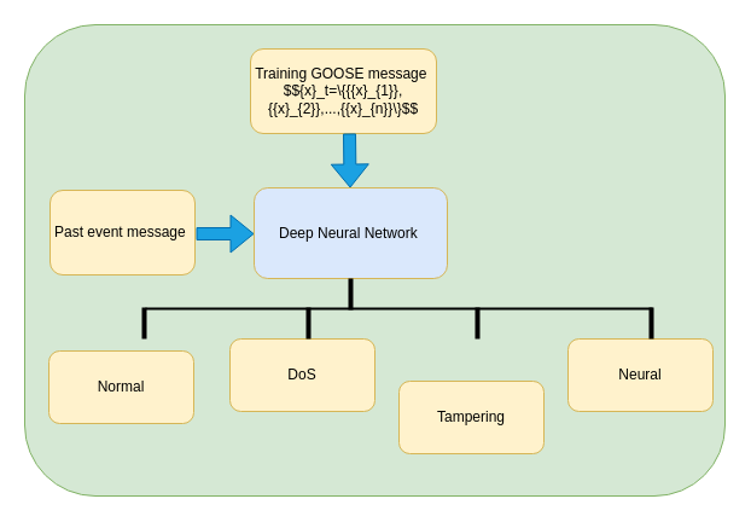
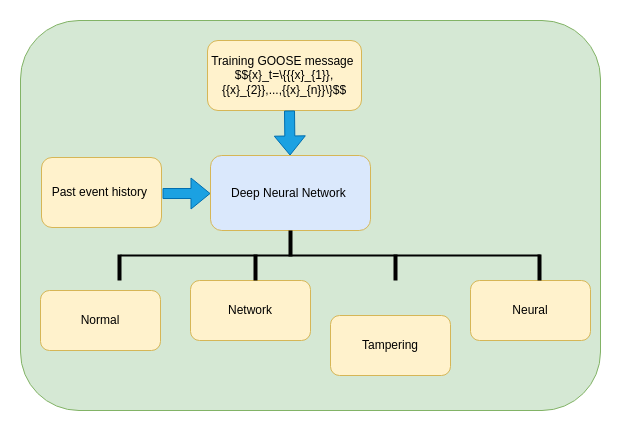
- <mxCell id="4" value="Past event message&amp;nbsp;" style="rounded=1;whiteSpace=wrap;html=1;fillColor=#fff2cc;strokeColor=#d6b656;" vertex="1" parent="1"><mxGeometry x="41" y="157" width="120" height="70" as="geometry" /></mxCell>
+ <mxCell id="4" value="Past event history&amp;nbsp;" style="rounded=1;whiteSpace=wrap;html=1;fillColor=#fff2cc;strokeColor=#d6b656;" vertex="1" parent="1"><mxGeometry x="41" y="157" width="120" height="70" as="geometry" /></mxCell>
- <mxCell id="6" value="DoS" style="rounded=1;whiteSpace=wrap;html=1;fillColor=#fff2cc;strokeColor=#d6b656;" vertex="1" parent="1"><mxGeometry x="190" y="280" width="120" height="60" as="geometry" /></mxCell>
+ <mxCell id="6" value="Network" style="rounded=1;whiteSpace=wrap;html=1;fillColor=#fff2cc;strokeColor=#d6b656;" vertex="1" parent="1"><mxGeometry x="190" y="280" width="120" height="60" as="geometry" /></mxCell>
